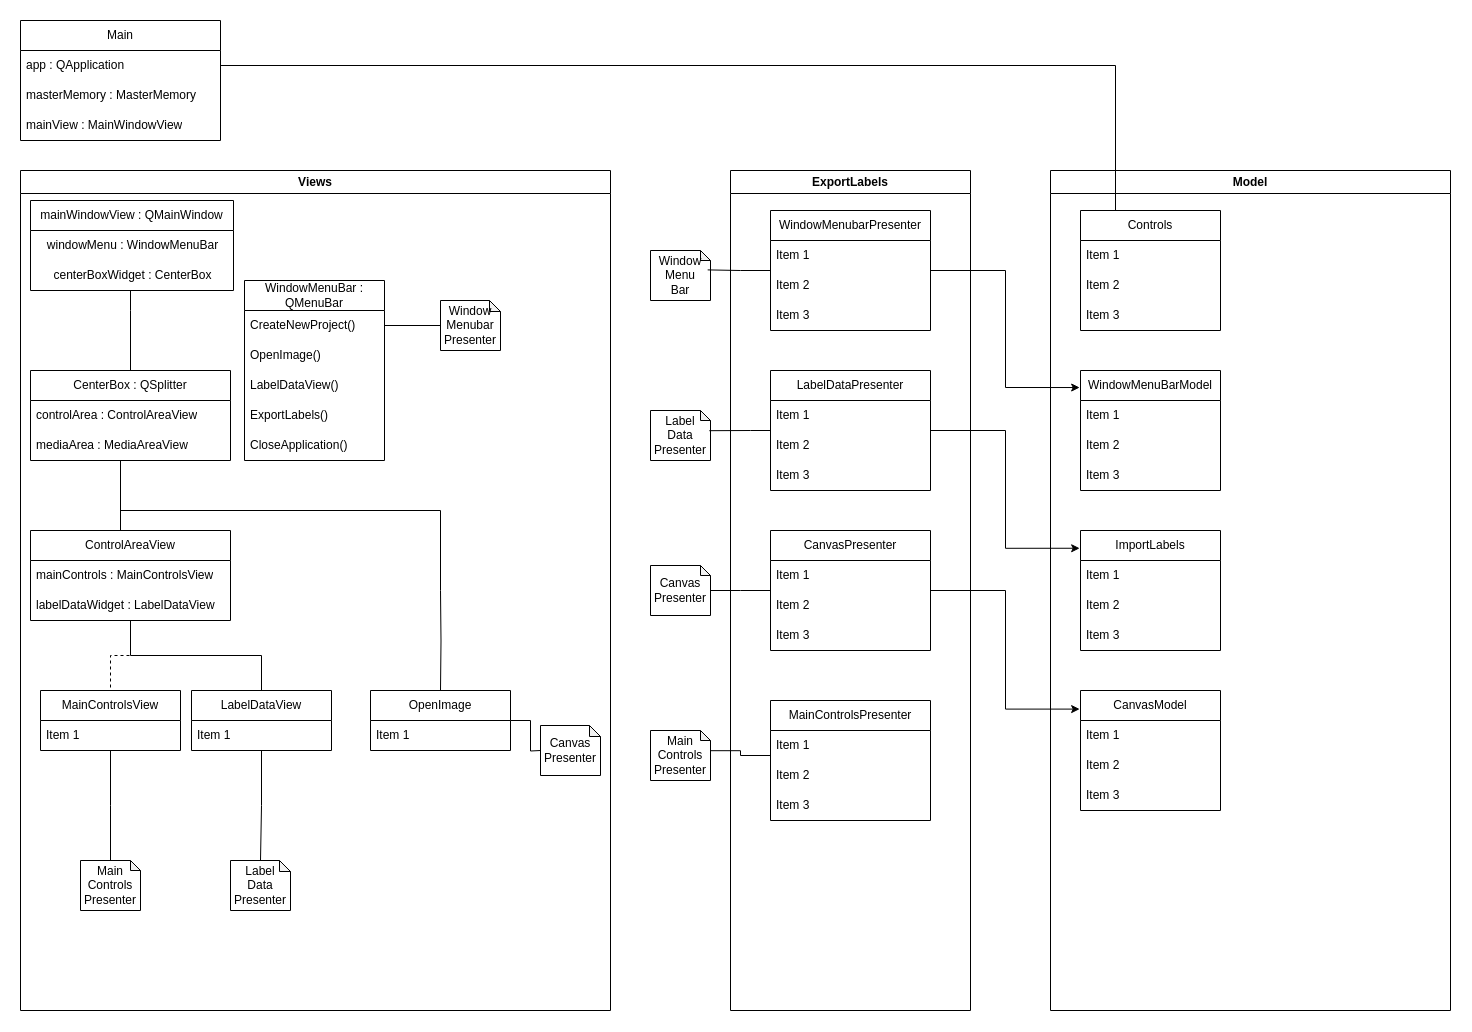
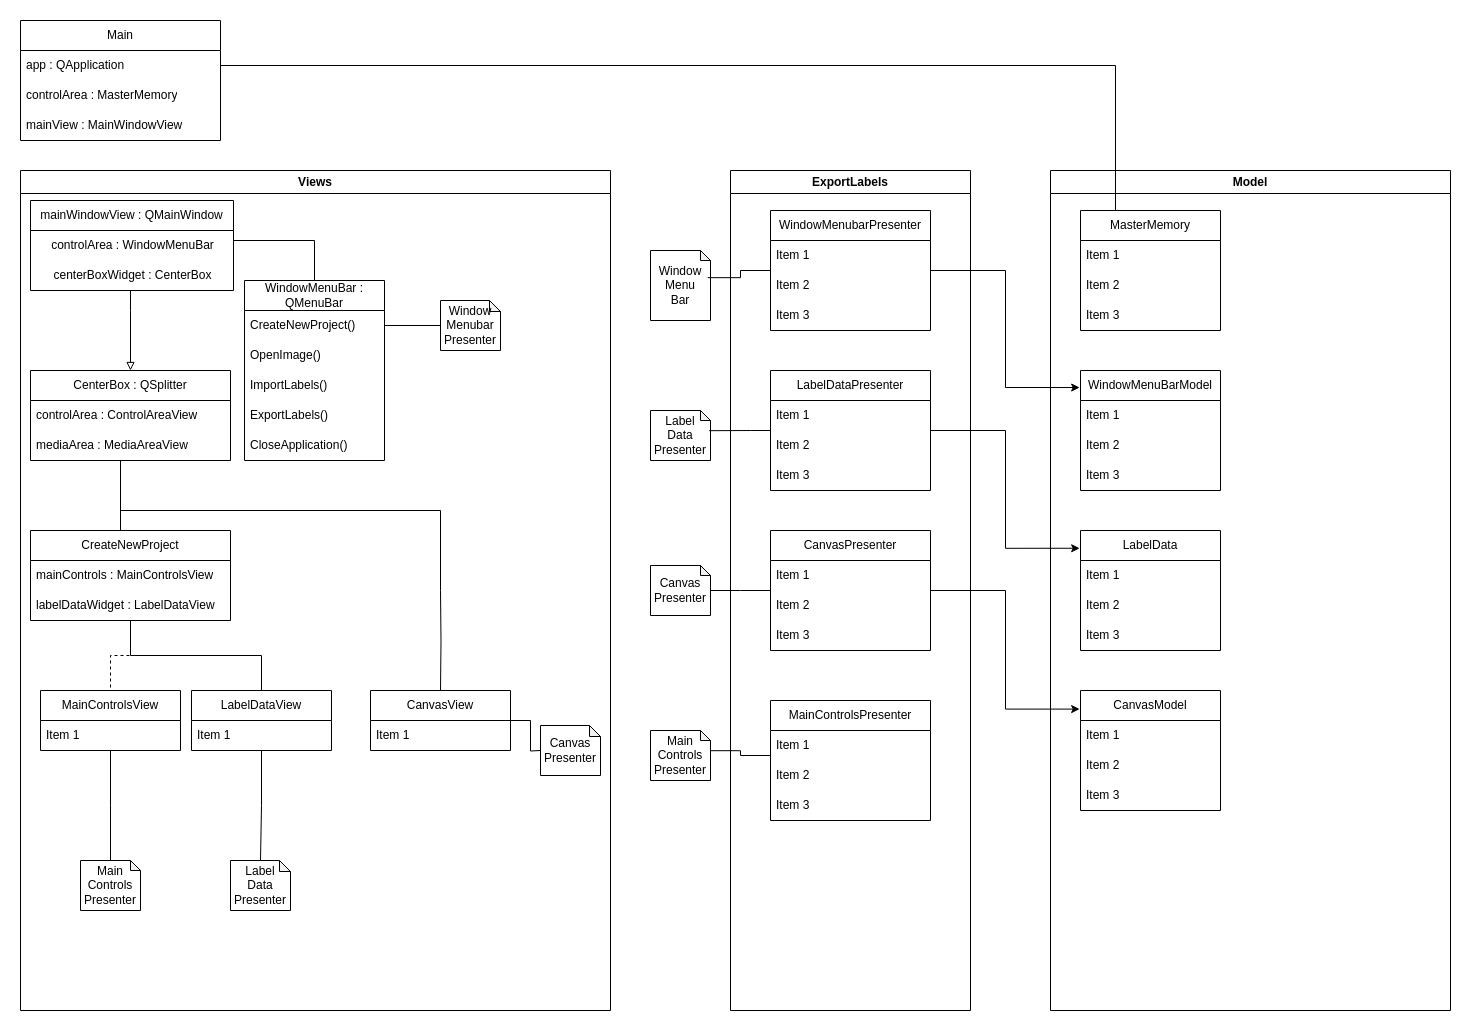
- <mxCell id="4" value="masterMemory : MasterMemory" style="text;strokeColor=none;fillColor=none;align=left;verticalAlign=middle;spacingLeft=4;spacingRight=4;overflow=hidden;points=[[0,0.5],[1,0.5]];portConstraint=eastwest;rotatable=0;whiteSpace=wrap;html=1;" parent="2" vertex="1"><mxGeometry y="60" width="200" height="30" as="geometry" /></mxCell>
+ <mxCell id="4" value="controlArea : MasterMemory" style="text;strokeColor=none;fillColor=none;align=left;verticalAlign=middle;spacingLeft=4;spacingRight=4;overflow=hidden;points=[[0,0.5],[1,0.5]];portConstraint=eastwest;rotatable=0;whiteSpace=wrap;html=1;" parent="2" vertex="1"><mxGeometry y="60" width="200" height="30" as="geometry" /></mxCell>
- <mxCell id="61" value="Controls" style="swimlane;fontStyle=0;childLayout=stackLayout;horizontal=1;startSize=30;horizontalStack=0;resizeParent=1;resizeParentMax=0;resizeLast=0;collapsible=1;marginBottom=0;whiteSpace=wrap;html=1;" parent="60" vertex="1"><mxGeometry x="30" y="40" width="140" height="120" as="geometry" /></mxCell>
+ <mxCell id="61" value="MasterMemory" style="swimlane;fontStyle=0;childLayout=stackLayout;horizontal=1;startSize=30;horizontalStack=0;resizeParent=1;resizeParentMax=0;resizeLast=0;collapsible=1;marginBottom=0;whiteSpace=wrap;html=1;" parent="60" vertex="1"><mxGeometry x="30" y="40" width="140" height="120" as="geometry" /></mxCell>
+ <mxCell id="42" style="edgeStyle=orthogonalEdgeStyle;rounded=0;orthogonalLoop=1;jettySize=auto;html=1;entryX=0.5;entryY=0;entryDx=0;entryDy=0;endArrow=none;endFill=0;" parent="6" source="8" target="36" edge="1"><mxGeometry relative="1" as="geometry"><Array as="points"><mxPoint x="294" y="70" /></Array><mxPoint x="287.98" y="201.68" as="targetPoint" /></mxGeometry></mxCell>
- <mxCell id="9" value="&lt;div&gt;windowMenu : WindowMenuBar&lt;/div&gt;" style="text;html=1;align=center;verticalAlign=middle;resizable=0;points=[];autosize=1;strokeColor=none;fillColor=none;" parent="8" vertex="1"><mxGeometry y="30" width="203" height="30" as="geometry" /></mxCell>
+ <mxCell id="9" value="&lt;div&gt;controlArea : WindowMenuBar&lt;/div&gt;" style="text;html=1;align=center;verticalAlign=middle;resizable=0;points=[];autosize=1;strokeColor=none;fillColor=none;" parent="8" vertex="1"><mxGeometry y="30" width="203" height="30" as="geometry" /></mxCell>
- <mxCell id="83" value="Window&lt;div&gt;Menu&lt;/div&gt;&lt;div&gt;Bar&lt;/div&gt;" style="shape=note;whiteSpace=wrap;html=1;backgroundOutline=1;darkOpacity=0.05;size=10;" parent="1" vertex="1"><mxGeometry x="650" y="250" width="60" height="50" as="geometry" /></mxCell>
+ <mxCell id="83" value="Window&lt;div&gt;Menu&lt;/div&gt;&lt;div&gt;Bar&lt;/div&gt;" style="shape=note;whiteSpace=wrap;html=1;backgroundOutline=1;darkOpacity=0.05;size=10;" parent="1" vertex="1"><mxGeometry x="650" y="250" width="60" height="70" as="geometry" /></mxCell>
- <mxCell id="7" style="edgeStyle=orthogonalEdgeStyle;rounded=0;orthogonalLoop=1;jettySize=auto;html=1;endArrow=none;endFill=0;" parent="6" source="8" target="17" edge="1"><mxGeometry relative="1" as="geometry"><Array as="points"><mxPoint x="110" y="140" /><mxPoint x="110" y="140" /></Array></mxGeometry></mxCell>
+ <mxCell id="7" style="edgeStyle=orthogonalEdgeStyle;rounded=0;orthogonalLoop=1;jettySize=auto;html=1;endArrow=block;endFill=0;" parent="6" source="8" target="17" edge="1"><mxGeometry relative="1" as="geometry"><Array as="points"><mxPoint x="110" y="140" /><mxPoint x="110" y="140" /></Array></mxGeometry></mxCell>
- <mxCell id="39" value="LabelDataView()" style="text;strokeColor=none;fillColor=none;align=left;verticalAlign=middle;spacingLeft=4;spacingRight=4;overflow=hidden;points=[[0,0.5],[1,0.5]];portConstraint=eastwest;rotatable=0;whiteSpace=wrap;html=1;" parent="36" vertex="1"><mxGeometry y="90" width="140" height="30" as="geometry" /></mxCell>
+ <mxCell id="39" value="ImportLabels()" style="text;strokeColor=none;fillColor=none;align=left;verticalAlign=middle;spacingLeft=4;spacingRight=4;overflow=hidden;points=[[0,0.5],[1,0.5]];portConstraint=eastwest;rotatable=0;whiteSpace=wrap;html=1;" parent="36" vertex="1"><mxGeometry y="90" width="140" height="30" as="geometry" /></mxCell>
- <mxCell id="13" value="ControlAreaView" style="swimlane;fontStyle=0;childLayout=stackLayout;horizontal=1;startSize=30;horizontalStack=0;resizeParent=1;resizeParentMax=0;resizeLast=0;collapsible=1;marginBottom=0;whiteSpace=wrap;html=1;" parent="6" vertex="1"><mxGeometry x="10" y="360" width="200" height="90" as="geometry" /></mxCell>
+ <mxCell id="13" value="CreateNewProject" style="swimlane;fontStyle=0;childLayout=stackLayout;horizontal=1;startSize=30;horizontalStack=0;resizeParent=1;resizeParentMax=0;resizeLast=0;collapsible=1;marginBottom=0;whiteSpace=wrap;html=1;" parent="6" vertex="1"><mxGeometry x="10" y="360" width="200" height="90" as="geometry" /></mxCell>
- <mxCell id="69" value="ImportLabels" style="swimlane;fontStyle=0;childLayout=stackLayout;horizontal=1;startSize=30;horizontalStack=0;resizeParent=1;resizeParentMax=0;resizeLast=0;collapsible=1;marginBottom=0;whiteSpace=wrap;html=1;" parent="60" vertex="1"><mxGeometry x="30" y="360" width="140" height="120" as="geometry" /></mxCell>
+ <mxCell id="69" value="LabelData" style="swimlane;fontStyle=0;childLayout=stackLayout;horizontal=1;startSize=30;horizontalStack=0;resizeParent=1;resizeParentMax=0;resizeLast=0;collapsible=1;marginBottom=0;whiteSpace=wrap;html=1;" parent="60" vertex="1"><mxGeometry x="30" y="360" width="140" height="120" as="geometry" /></mxCell>
- <mxCell id="28" value="OpenImage" style="swimlane;fontStyle=0;childLayout=stackLayout;horizontal=1;startSize=30;horizontalStack=0;resizeParent=1;resizeParentMax=0;resizeLast=0;collapsible=1;marginBottom=0;whiteSpace=wrap;html=1;" parent="6" vertex="1"><mxGeometry x="350" y="520" width="140" height="60" as="geometry" /></mxCell>
+ <mxCell id="28" value="CanvasView" style="swimlane;fontStyle=0;childLayout=stackLayout;horizontal=1;startSize=30;horizontalStack=0;resizeParent=1;resizeParentMax=0;resizeLast=0;collapsible=1;marginBottom=0;whiteSpace=wrap;html=1;" parent="6" vertex="1"><mxGeometry x="350" y="520" width="140" height="60" as="geometry" /></mxCell>
